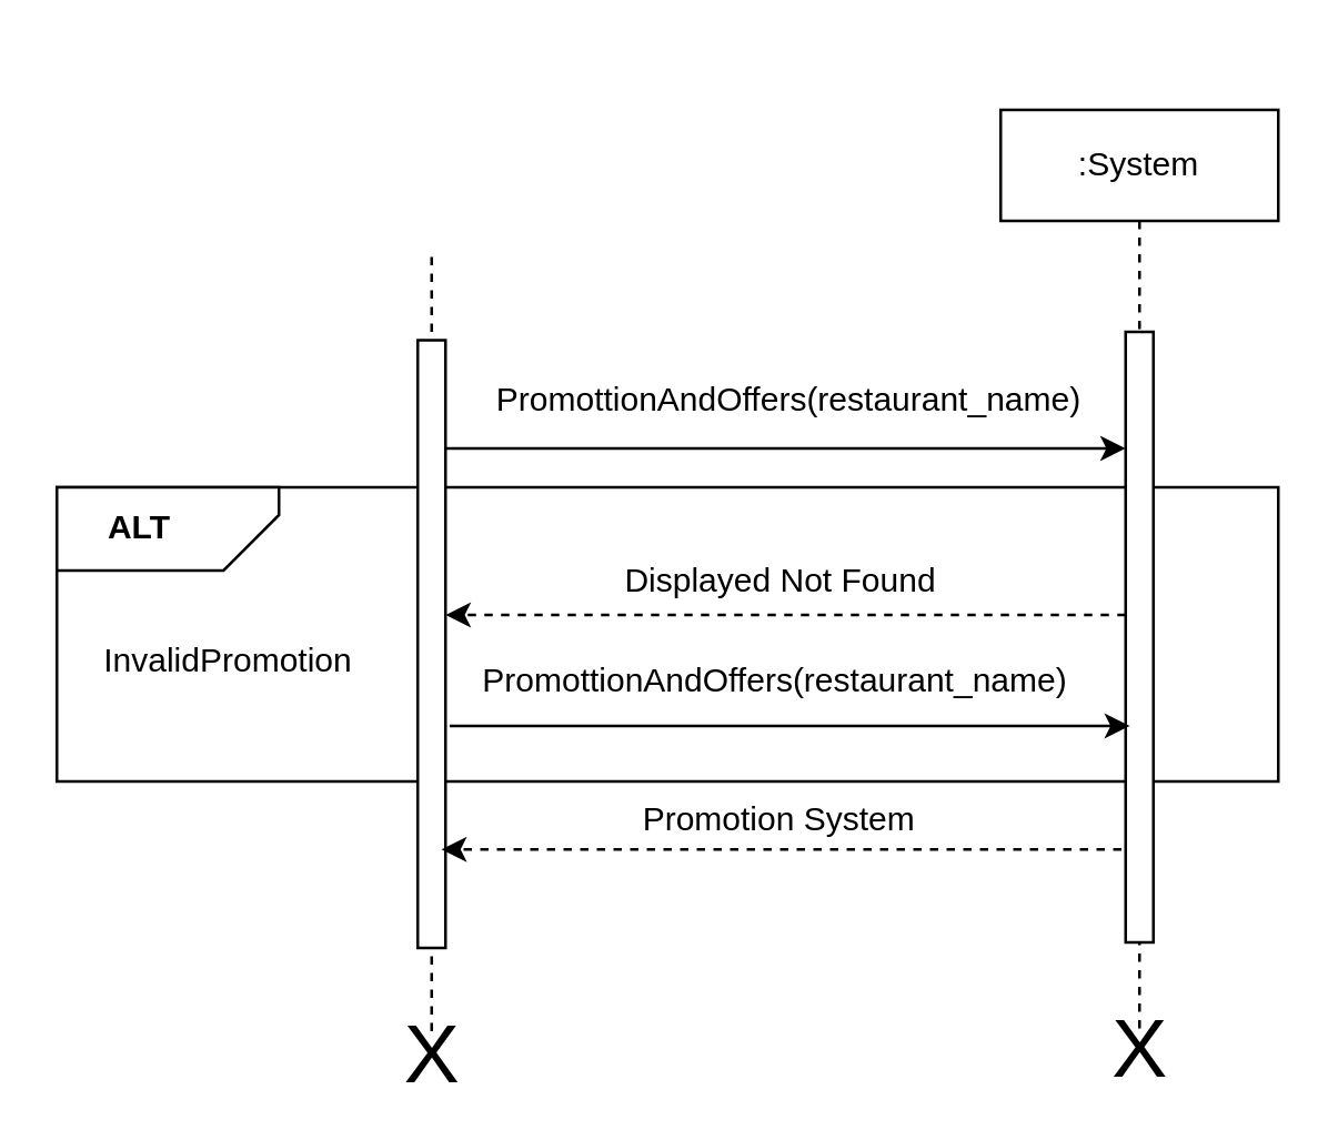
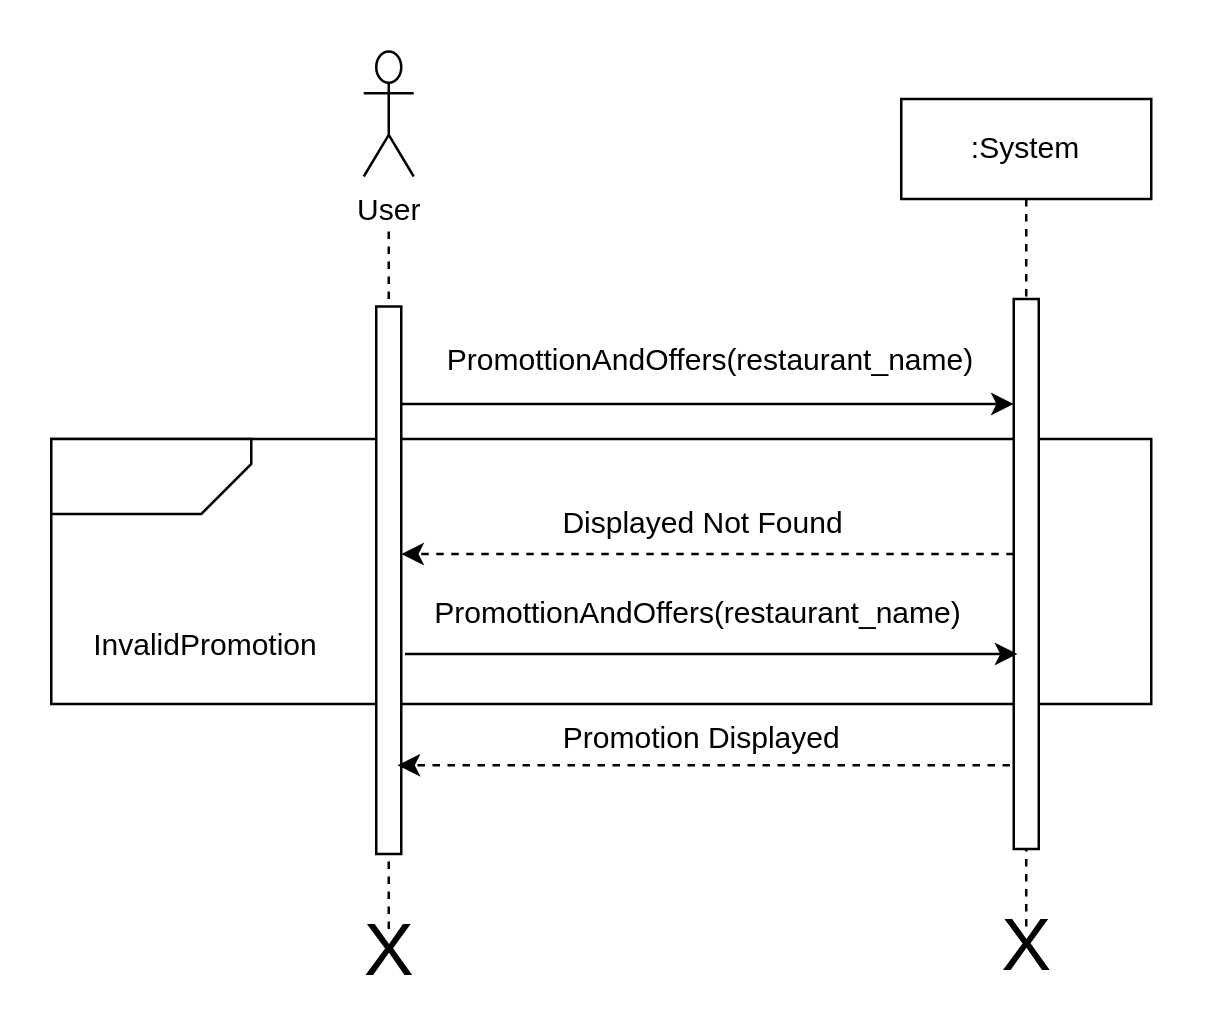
+ <mxCell id="6" value="User" style="shape=umlActor;verticalLabelPosition=bottom;verticalAlign=top;html=1;outlineConnect=0;" vertex="1" parent="1"><mxGeometry x="145" y="20" width="20" height="50" as="geometry" /></mxCell>
- <mxCell id="13" value="&lt;b&gt;ALT&lt;/b&gt;" style="text;strokeColor=none;align=center;fillColor=none;html=1;verticalAlign=middle;whiteSpace=wrap;rounded=0;" vertex="1" parent="1"><mxGeometry x="20" y="175" width="60" height="30" as="geometry" /></mxCell>
- <mxCell id="14" value="InvalidPromotion" style="text;strokeColor=none;align=center;fillColor=none;html=1;verticalAlign=middle;whiteSpace=wrap;rounded=0;" vertex="1" parent="1"><mxGeometry x="28" y="223" width="108" height="30" as="geometry" /></mxCell>
+ <mxCell id="14" value="InvalidPromotion" style="text;strokeColor=none;align=center;fillColor=none;html=1;verticalAlign=middle;whiteSpace=wrap;rounded=0;" vertex="1" parent="1"><mxGeometry x="28" y="243" width="108" height="30" as="geometry" /></mxCell>
- <mxCell id="16" value="Promotion System" style="text;strokeColor=none;align=center;fillColor=none;html=1;verticalAlign=middle;whiteSpace=wrap;rounded=0;" vertex="1" parent="1"><mxGeometry x="213.75" y="280" width="132.5" height="30" as="geometry" /></mxCell>
+ <mxCell id="16" value="Promotion Displayed" style="text;strokeColor=none;align=center;fillColor=none;html=1;verticalAlign=middle;whiteSpace=wrap;rounded=0;" vertex="1" parent="1"><mxGeometry x="213.75" y="280" width="132.5" height="30" as="geometry" /></mxCell>
